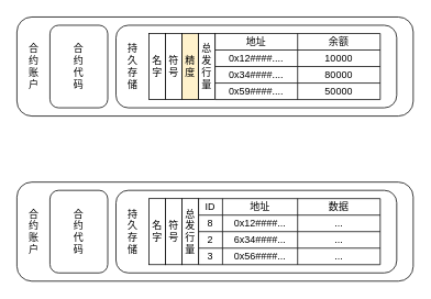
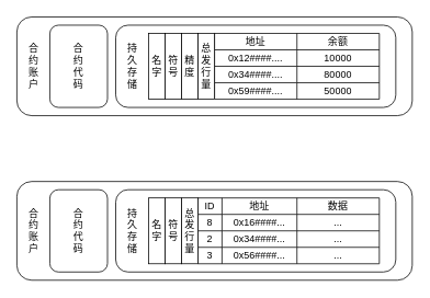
- <mxCell id="44" value="精度" style="rounded=0;whiteSpace=wrap;html=1;fillColor=#fff2cc;" vertex="1" parent="1"><mxGeometry x="220" y="40" width="20" height="80" as="geometry" /></mxCell>
+ <mxCell id="44" value="精度" style="rounded=0;whiteSpace=wrap;html=1;" vertex="1" parent="1"><mxGeometry x="220" y="40" width="20" height="80" as="geometry" /></mxCell>
- <mxCell id="32" value="0x12####..." style="shape=partialRectangle;html=1;whiteSpace=wrap;connectable=0;strokeColor=inherit;overflow=hidden;fillColor=none;top=0;left=0;bottom=0;right=0;pointerEvents=1;" vertex="1" parent="30"><mxGeometry x="29" width="91" height="20" as="geometry"><mxRectangle width="91" height="20" as="alternateBounds" /></mxGeometry></mxCell>
+ <mxCell id="32" value="0x16####..." style="shape=partialRectangle;html=1;whiteSpace=wrap;connectable=0;strokeColor=inherit;overflow=hidden;fillColor=none;top=0;left=0;bottom=0;right=0;pointerEvents=1;" vertex="1" parent="30"><mxGeometry x="29" width="91" height="20" as="geometry"><mxRectangle width="91" height="20" as="alternateBounds" /></mxGeometry></mxCell>
- <mxCell id="36" value="6x34####..." style="shape=partialRectangle;html=1;whiteSpace=wrap;connectable=0;strokeColor=inherit;overflow=hidden;fillColor=none;top=0;left=0;bottom=0;right=0;pointerEvents=1;" vertex="1" parent="34"><mxGeometry x="29" width="91" height="20" as="geometry"><mxRectangle width="91" height="20" as="alternateBounds" /></mxGeometry></mxCell>
+ <mxCell id="36" value="0x34####..." style="shape=partialRectangle;html=1;whiteSpace=wrap;connectable=0;strokeColor=inherit;overflow=hidden;fillColor=none;top=0;left=0;bottom=0;right=0;pointerEvents=1;" vertex="1" parent="34"><mxGeometry x="29" width="91" height="20" as="geometry"><mxRectangle width="91" height="20" as="alternateBounds" /></mxGeometry></mxCell>
